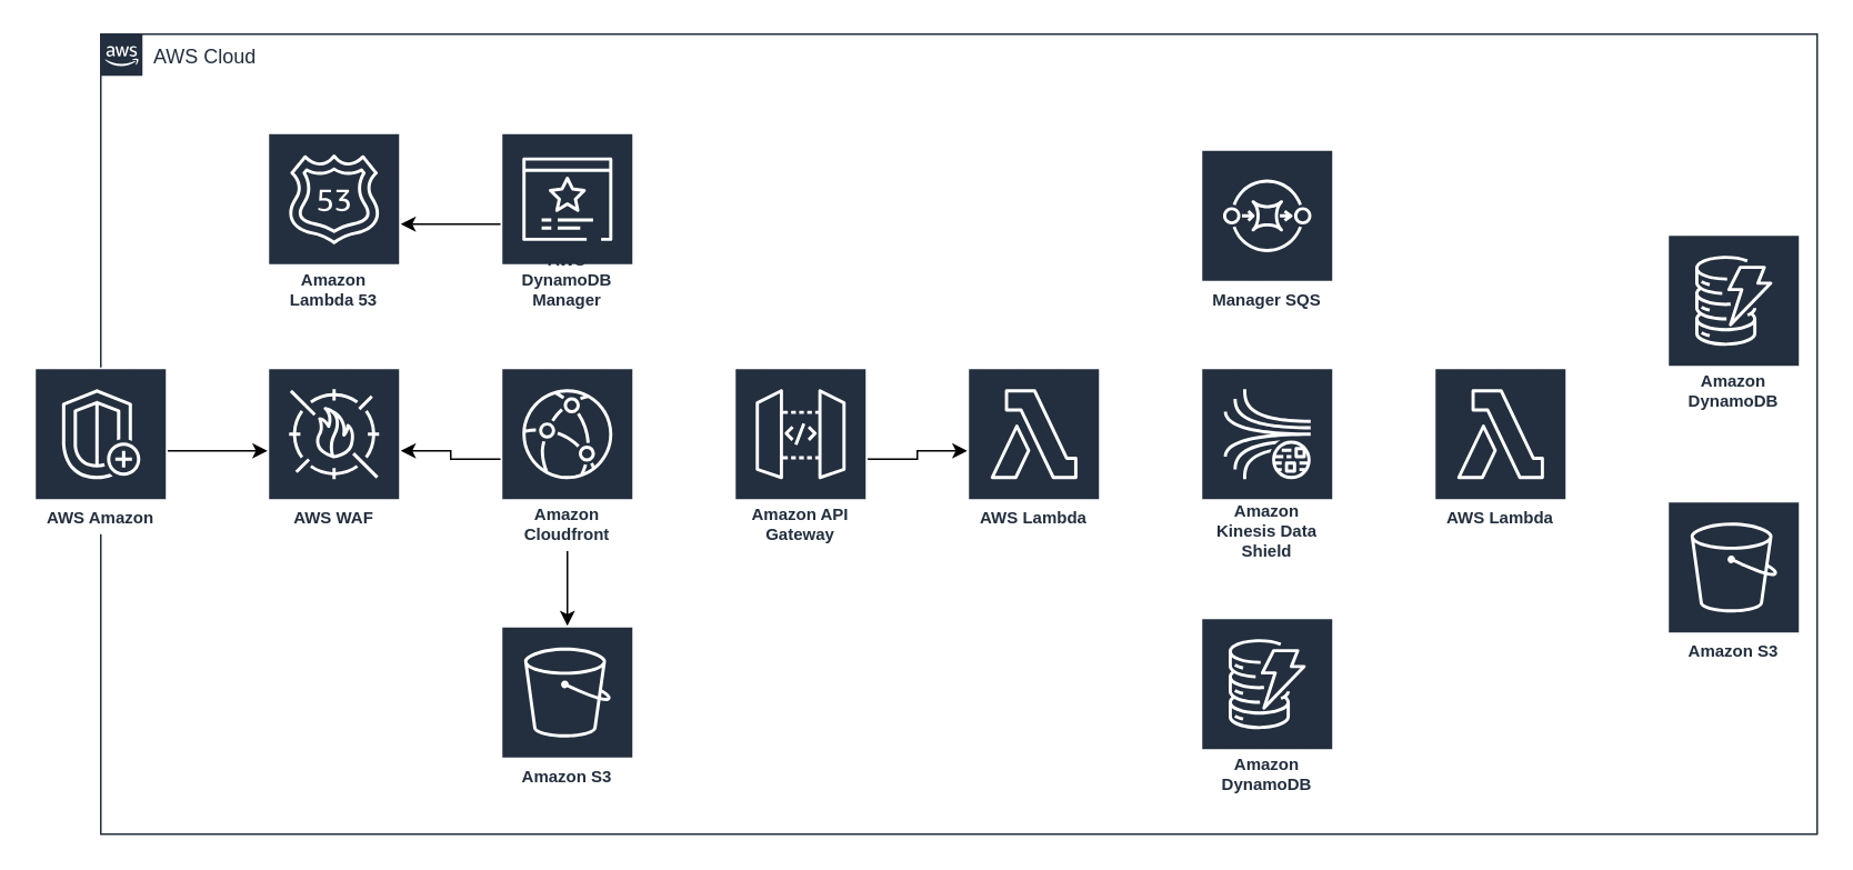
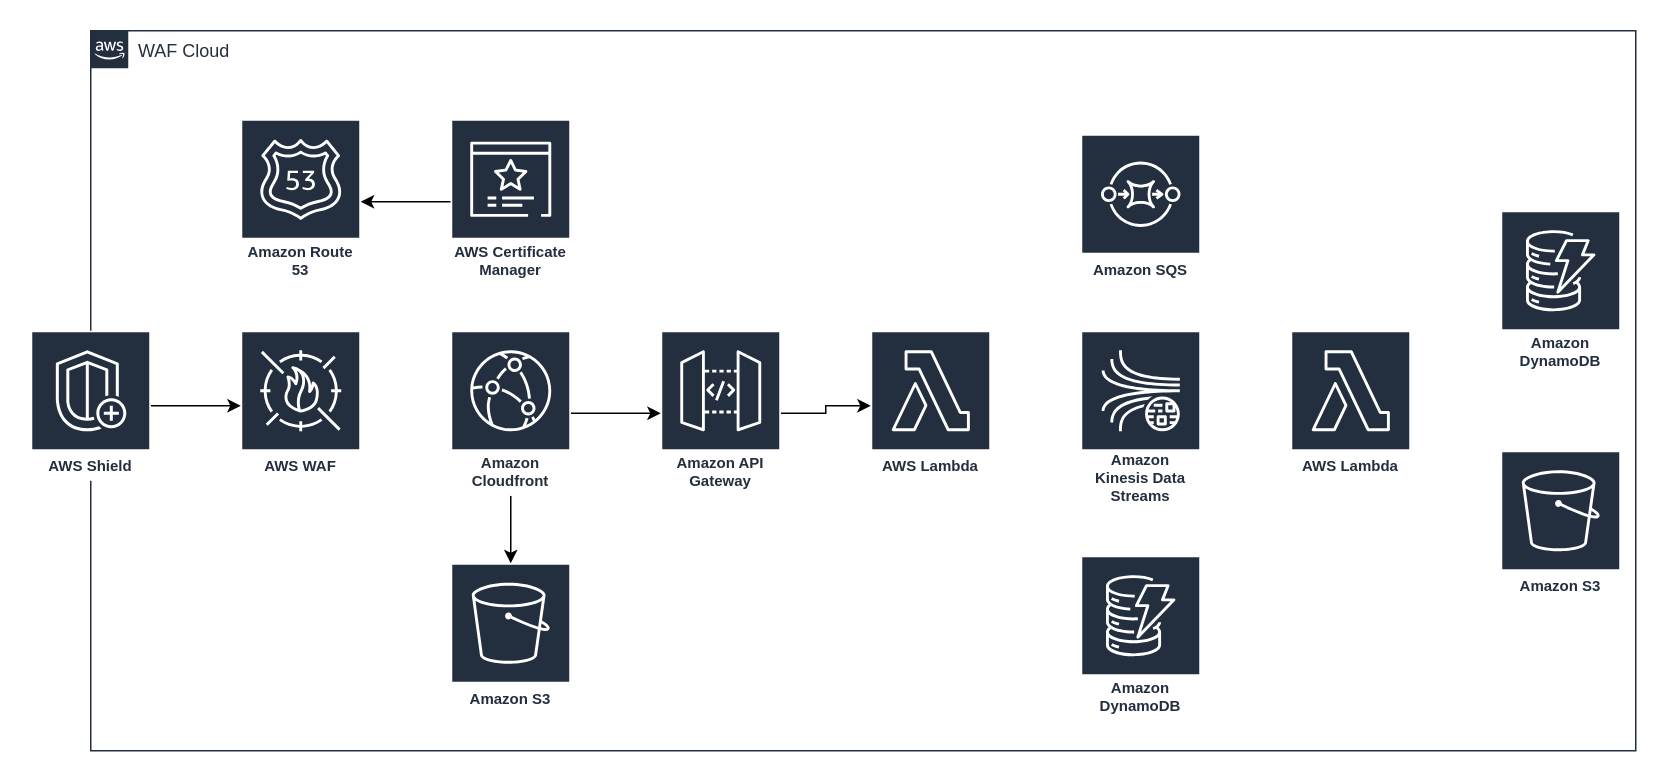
- <mxCell id="2" value="AWS Cloud" style="points=[[0,0],[0.25,0],[0.5,0],[0.75,0],[1,0],[1,0.25],[1,0.5],[1,0.75],[1,1],[0.75,1],[0.5,1],[0.25,1],[0,1],[0,0.75],[0,0.5],[0,0.25]];outlineConnect=0;gradientColor=none;html=1;whiteSpace=wrap;fontSize=12;fontStyle=0;shape=mxgraph.aws4.group;grIcon=mxgraph.aws4.group_aws_cloud_alt;strokeColor=#232F3E;fillColor=none;verticalAlign=top;align=left;spacingLeft=30;fontColor=#232F3E;dashed=0;container=1;pointerEvents=0;collapsible=0;recursiveResize=0;" parent="1" vertex="1"><mxGeometry x="60" y="20" width="1030" height="480" as="geometry" /></mxCell>
+ <mxCell id="2" value="WAF Cloud" style="points=[[0,0],[0.25,0],[0.5,0],[0.75,0],[1,0],[1,0.25],[1,0.5],[1,0.75],[1,1],[0.75,1],[0.5,1],[0.25,1],[0,1],[0,0.75],[0,0.5],[0,0.25]];outlineConnect=0;gradientColor=none;html=1;whiteSpace=wrap;fontSize=12;fontStyle=0;shape=mxgraph.aws4.group;grIcon=mxgraph.aws4.group_aws_cloud_alt;strokeColor=#232F3E;fillColor=none;verticalAlign=top;align=left;spacingLeft=30;fontColor=#232F3E;dashed=0;container=1;pointerEvents=0;collapsible=0;recursiveResize=0;" parent="1" vertex="1"><mxGeometry x="60" y="20" width="1030" height="480" as="geometry" /></mxCell>
- <mxCell id="5" value="Amazon Lambda 53" style="sketch=0;outlineConnect=0;fontColor=#232F3E;gradientColor=none;strokeColor=#ffffff;fillColor=#232F3E;dashed=0;verticalLabelPosition=middle;verticalAlign=bottom;align=center;html=1;whiteSpace=wrap;fontSize=10;fontStyle=1;spacing=3;shape=mxgraph.aws4.productIcon;prIcon=mxgraph.aws4.route_53;" vertex="1" parent="2"><mxGeometry x="100" y="59" width="80" height="110" as="geometry" /></mxCell>
+ <mxCell id="5" value="Amazon Route 53" style="sketch=0;outlineConnect=0;fontColor=#232F3E;gradientColor=none;strokeColor=#ffffff;fillColor=#232F3E;dashed=0;verticalLabelPosition=middle;verticalAlign=bottom;align=center;html=1;whiteSpace=wrap;fontSize=10;fontStyle=1;spacing=3;shape=mxgraph.aws4.productIcon;prIcon=mxgraph.aws4.route_53;" vertex="1" parent="2"><mxGeometry x="100" y="59" width="80" height="110" as="geometry" /></mxCell>
- <mxCell id="4" value="AWS DynamoDB Manager" style="sketch=0;outlineConnect=0;fontColor=#232F3E;gradientColor=none;strokeColor=#ffffff;fillColor=#232F3E;dashed=0;verticalLabelPosition=middle;verticalAlign=bottom;align=center;html=1;whiteSpace=wrap;fontSize=10;fontStyle=1;spacing=3;shape=mxgraph.aws4.productIcon;prIcon=mxgraph.aws4.certificate_manager_3;" vertex="1" parent="2"><mxGeometry x="240" y="59" width="80" height="110" as="geometry" /></mxCell>
+ <mxCell id="4" value="AWS Certificate Manager" style="sketch=0;outlineConnect=0;fontColor=#232F3E;gradientColor=none;strokeColor=#ffffff;fillColor=#232F3E;dashed=0;verticalLabelPosition=middle;verticalAlign=bottom;align=center;html=1;whiteSpace=wrap;fontSize=10;fontStyle=1;spacing=3;shape=mxgraph.aws4.productIcon;prIcon=mxgraph.aws4.certificate_manager_3;" vertex="1" parent="2"><mxGeometry x="240" y="59" width="80" height="110" as="geometry" /></mxCell>
- <mxCell id="17" value="Manager SQS" style="sketch=0;outlineConnect=0;fontColor=#232F3E;gradientColor=none;strokeColor=#ffffff;fillColor=#232F3E;dashed=0;verticalLabelPosition=middle;verticalAlign=bottom;align=center;html=1;whiteSpace=wrap;fontSize=10;fontStyle=1;spacing=3;shape=mxgraph.aws4.productIcon;prIcon=mxgraph.aws4.sqs;" vertex="1" parent="2"><mxGeometry x="660" y="69" width="80" height="100" as="geometry" /></mxCell>
+ <mxCell id="17" value="Amazon SQS" style="sketch=0;outlineConnect=0;fontColor=#232F3E;gradientColor=none;strokeColor=#ffffff;fillColor=#232F3E;dashed=0;verticalLabelPosition=middle;verticalAlign=bottom;align=center;html=1;whiteSpace=wrap;fontSize=10;fontStyle=1;spacing=3;shape=mxgraph.aws4.productIcon;prIcon=mxgraph.aws4.sqs;" vertex="1" parent="2"><mxGeometry x="660" y="69" width="80" height="100" as="geometry" /></mxCell>
- <mxCell id="7" value="" style="edgeStyle=orthogonalEdgeStyle;rounded=0;orthogonalLoop=1;jettySize=auto;html=1;" edge="1" parent="2" source="8" target="13"><mxGeometry relative="1" as="geometry" /></mxCell>
+ <mxCell id="7" value="" style="edgeStyle=orthogonalEdgeStyle;rounded=0;orthogonalLoop=1;jettySize=auto;html=1;" edge="1" parent="2" source="8" target="11"><mxGeometry relative="1" as="geometry" /></mxCell>
- <mxCell id="15" value="AWS Amazon" style="sketch=0;outlineConnect=0;fontColor=#232F3E;gradientColor=none;strokeColor=#ffffff;fillColor=#232F3E;dashed=0;verticalLabelPosition=middle;verticalAlign=bottom;align=center;html=1;whiteSpace=wrap;fontSize=10;fontStyle=1;spacing=3;shape=mxgraph.aws4.productIcon;prIcon=mxgraph.aws4.shield;" vertex="1" parent="2"><mxGeometry x="-40" y="200" width="80" height="100" as="geometry" /></mxCell>
+ <mxCell id="15" value="AWS Shield" style="sketch=0;outlineConnect=0;fontColor=#232F3E;gradientColor=none;strokeColor=#ffffff;fillColor=#232F3E;dashed=0;verticalLabelPosition=middle;verticalAlign=bottom;align=center;html=1;whiteSpace=wrap;fontSize=10;fontStyle=1;spacing=3;shape=mxgraph.aws4.productIcon;prIcon=mxgraph.aws4.shield;" vertex="1" parent="2"><mxGeometry x="-40" y="200" width="80" height="100" as="geometry" /></mxCell>
- <mxCell id="16" value="Amazon Kinesis Data Shield" style="sketch=0;outlineConnect=0;fontColor=#232F3E;gradientColor=none;strokeColor=#ffffff;fillColor=#232F3E;dashed=0;verticalLabelPosition=middle;verticalAlign=bottom;align=center;html=1;whiteSpace=wrap;fontSize=10;fontStyle=1;spacing=3;shape=mxgraph.aws4.productIcon;prIcon=mxgraph.aws4.kinesis_data_streams;" vertex="1" parent="2"><mxGeometry x="660" y="200" width="80" height="120" as="geometry" /></mxCell>
+ <mxCell id="16" value="Amazon Kinesis Data Streams" style="sketch=0;outlineConnect=0;fontColor=#232F3E;gradientColor=none;strokeColor=#ffffff;fillColor=#232F3E;dashed=0;verticalLabelPosition=middle;verticalAlign=bottom;align=center;html=1;whiteSpace=wrap;fontSize=10;fontStyle=1;spacing=3;shape=mxgraph.aws4.productIcon;prIcon=mxgraph.aws4.kinesis_data_streams;" vertex="1" parent="2"><mxGeometry x="660" y="200" width="80" height="120" as="geometry" /></mxCell>
